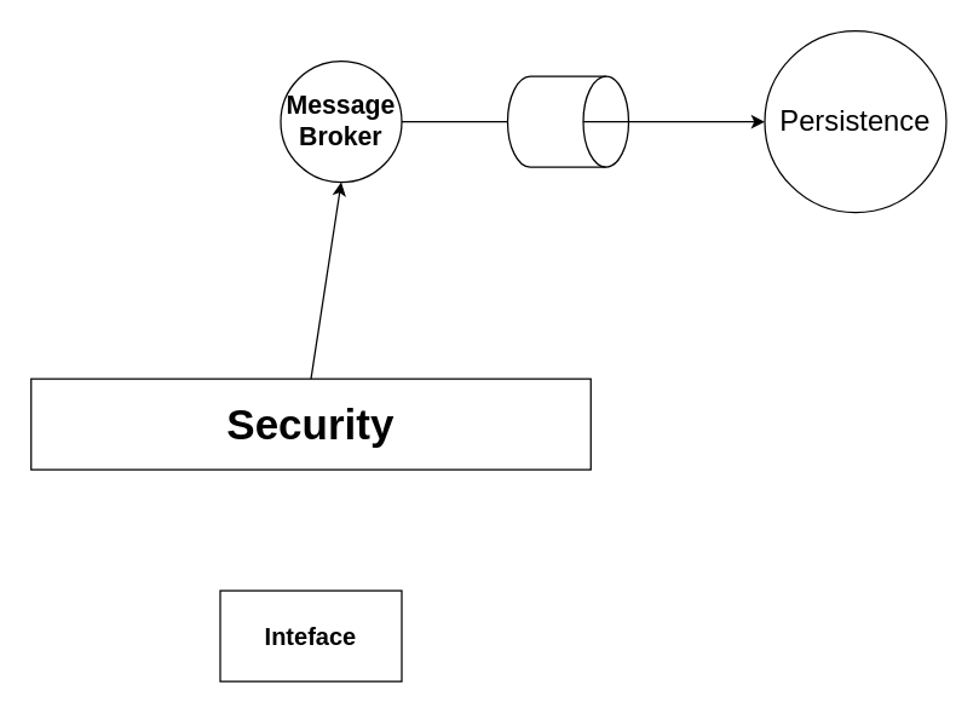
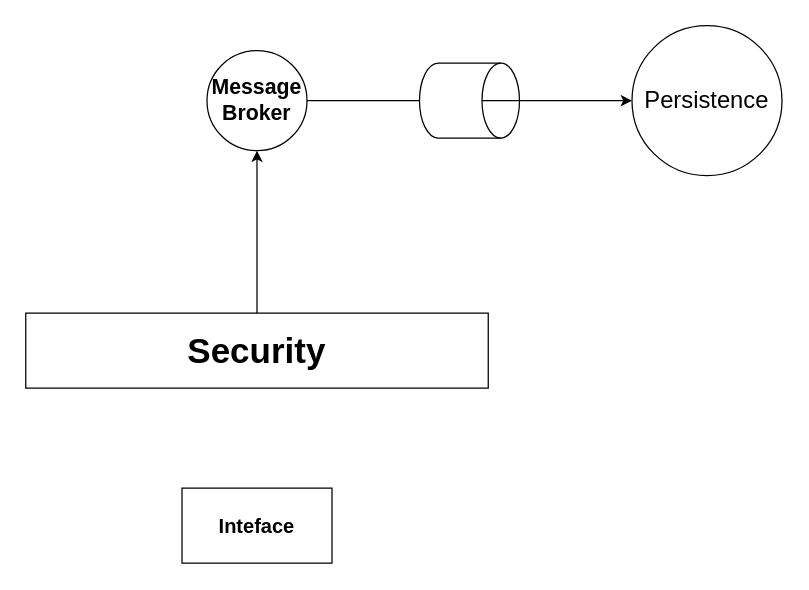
- <mxCell id="3" value="&lt;div style=&quot;font-size: 17px;&quot;&gt;&lt;b&gt;&lt;font style=&quot;font-size: 17px;&quot;&gt;Message&lt;/font&gt;&lt;/b&gt;&lt;/div&gt;&lt;div style=&quot;font-size: 17px;&quot;&gt;&lt;b&gt;&lt;font style=&quot;font-size: 17px;&quot;&gt;Broker&lt;font style=&quot;font-size: 17px;&quot;&gt;&lt;br&gt;&lt;/font&gt;&lt;/font&gt;&lt;/b&gt;&lt;/div&gt;" style="ellipse;whiteSpace=wrap;html=1;aspect=fixed;" vertex="1" parent="1"><mxGeometry x="185" y="40" width="80" height="80" as="geometry" /></mxCell>
+ <mxCell id="3" value="&lt;div style=&quot;font-size: 17px;&quot;&gt;&lt;b&gt;&lt;font style=&quot;font-size: 17px;&quot;&gt;Message&lt;/font&gt;&lt;/b&gt;&lt;/div&gt;&lt;div style=&quot;font-size: 17px;&quot;&gt;&lt;b&gt;&lt;font style=&quot;font-size: 17px;&quot;&gt;Broker&lt;font style=&quot;font-size: 17px;&quot;&gt;&lt;br&gt;&lt;/font&gt;&lt;/font&gt;&lt;/b&gt;&lt;/div&gt;" style="ellipse;whiteSpace=wrap;html=1;aspect=fixed;" vertex="1" parent="1"><mxGeometry x="165" y="40" width="80" height="80" as="geometry" /></mxCell>
